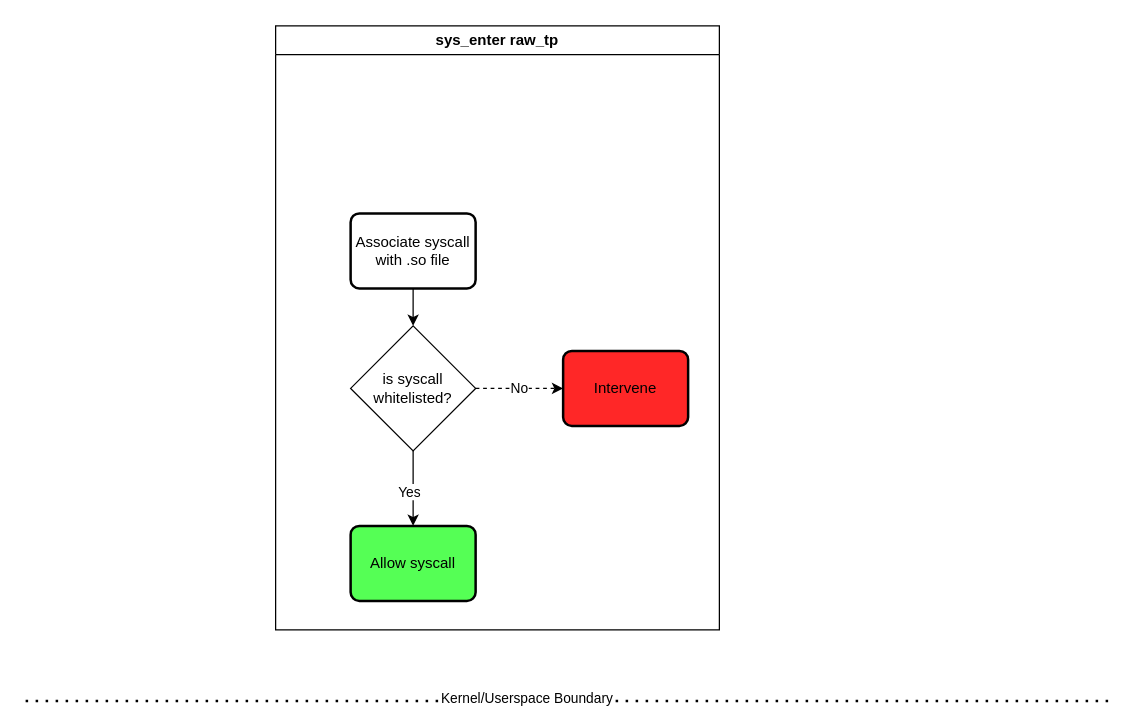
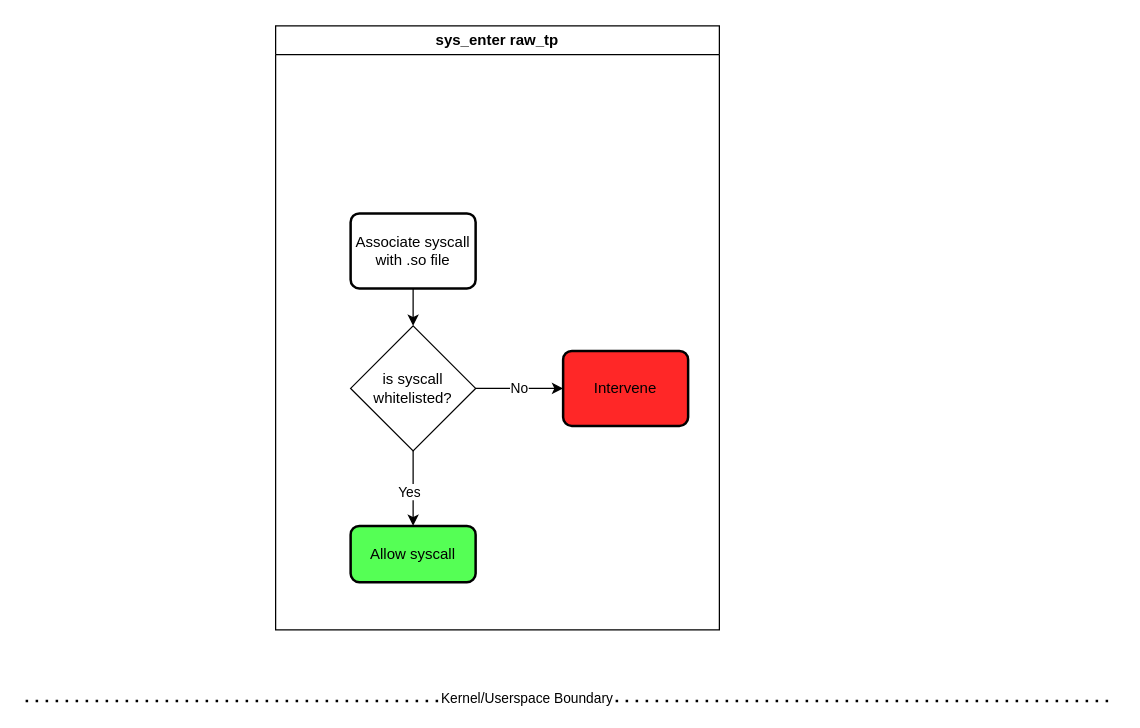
- <mxCell id="7" value="No" style="edgeStyle=orthogonalEdgeStyle;rounded=0;orthogonalLoop=1;jettySize=auto;html=1;exitX=1;exitY=0.5;exitDx=0;exitDy=0;entryX=0;entryY=0.5;entryDx=0;entryDy=0;dashed=1;" edge="1" parent="4" source="10" target="12"><mxGeometry relative="1" as="geometry" /></mxCell>
+ <mxCell id="7" value="No" style="edgeStyle=orthogonalEdgeStyle;rounded=0;orthogonalLoop=1;jettySize=auto;html=1;exitX=1;exitY=0.5;exitDx=0;exitDy=0;entryX=0;entryY=0.5;entryDx=0;entryDy=0;" edge="1" parent="4" source="10" target="12"><mxGeometry relative="1" as="geometry" /></mxCell>
- <mxCell id="11" value="&lt;font style=&quot;color: rgb(0, 0, 0);&quot;&gt;Allow syscall&lt;/font&gt;" style="rounded=1;whiteSpace=wrap;html=1;absoluteArcSize=1;arcSize=14;strokeWidth=2;fillColor=#55FF55;" vertex="1" parent="4"><mxGeometry x="60" y="400" width="100" height="60" as="geometry" /></mxCell>
+ <mxCell id="11" value="&lt;font style=&quot;color: rgb(0, 0, 0);&quot;&gt;Allow syscall&lt;/font&gt;" style="rounded=1;whiteSpace=wrap;html=1;absoluteArcSize=1;arcSize=14;strokeWidth=2;fillColor=#55FF55;" vertex="1" parent="4"><mxGeometry x="60" y="400" width="100" height="45" as="geometry" /></mxCell>
